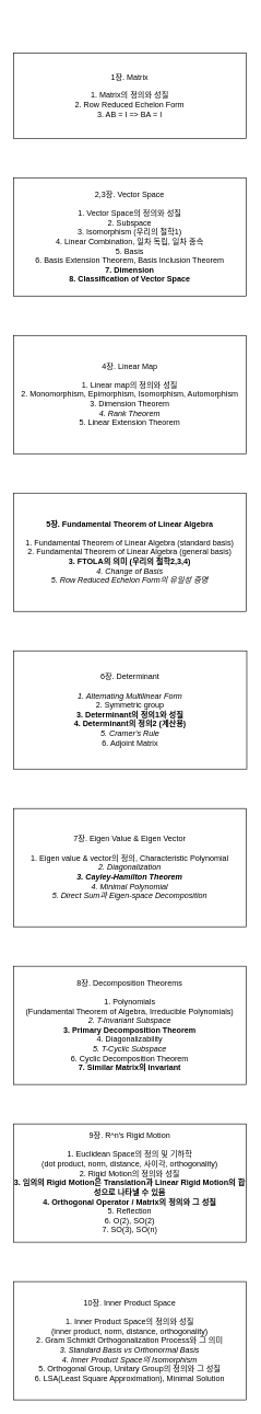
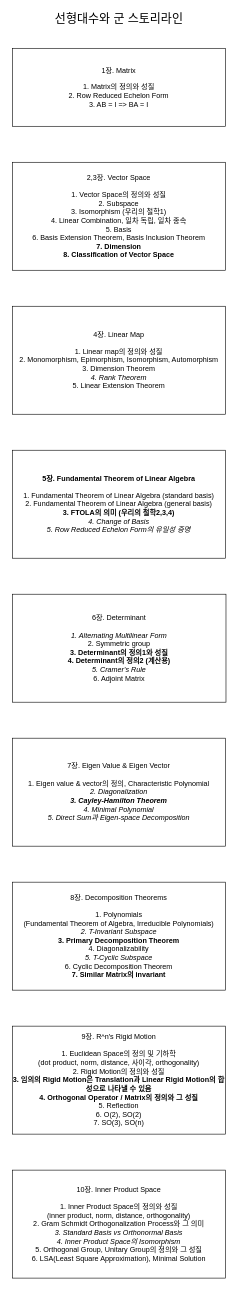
+ <mxCell id="11" value="&lt;font style=&quot;font-size: 20px&quot;&gt;선형대수와 군 스토리라인&lt;/font&gt;" style="text;html=1;strokeColor=none;fillColor=none;align=center;verticalAlign=middle;whiteSpace=wrap;rounded=0;" vertex="1" parent="1"><mxGeometry x="60.25" y="20" width="275.5" height="20" as="geometry" /></mxCell>
